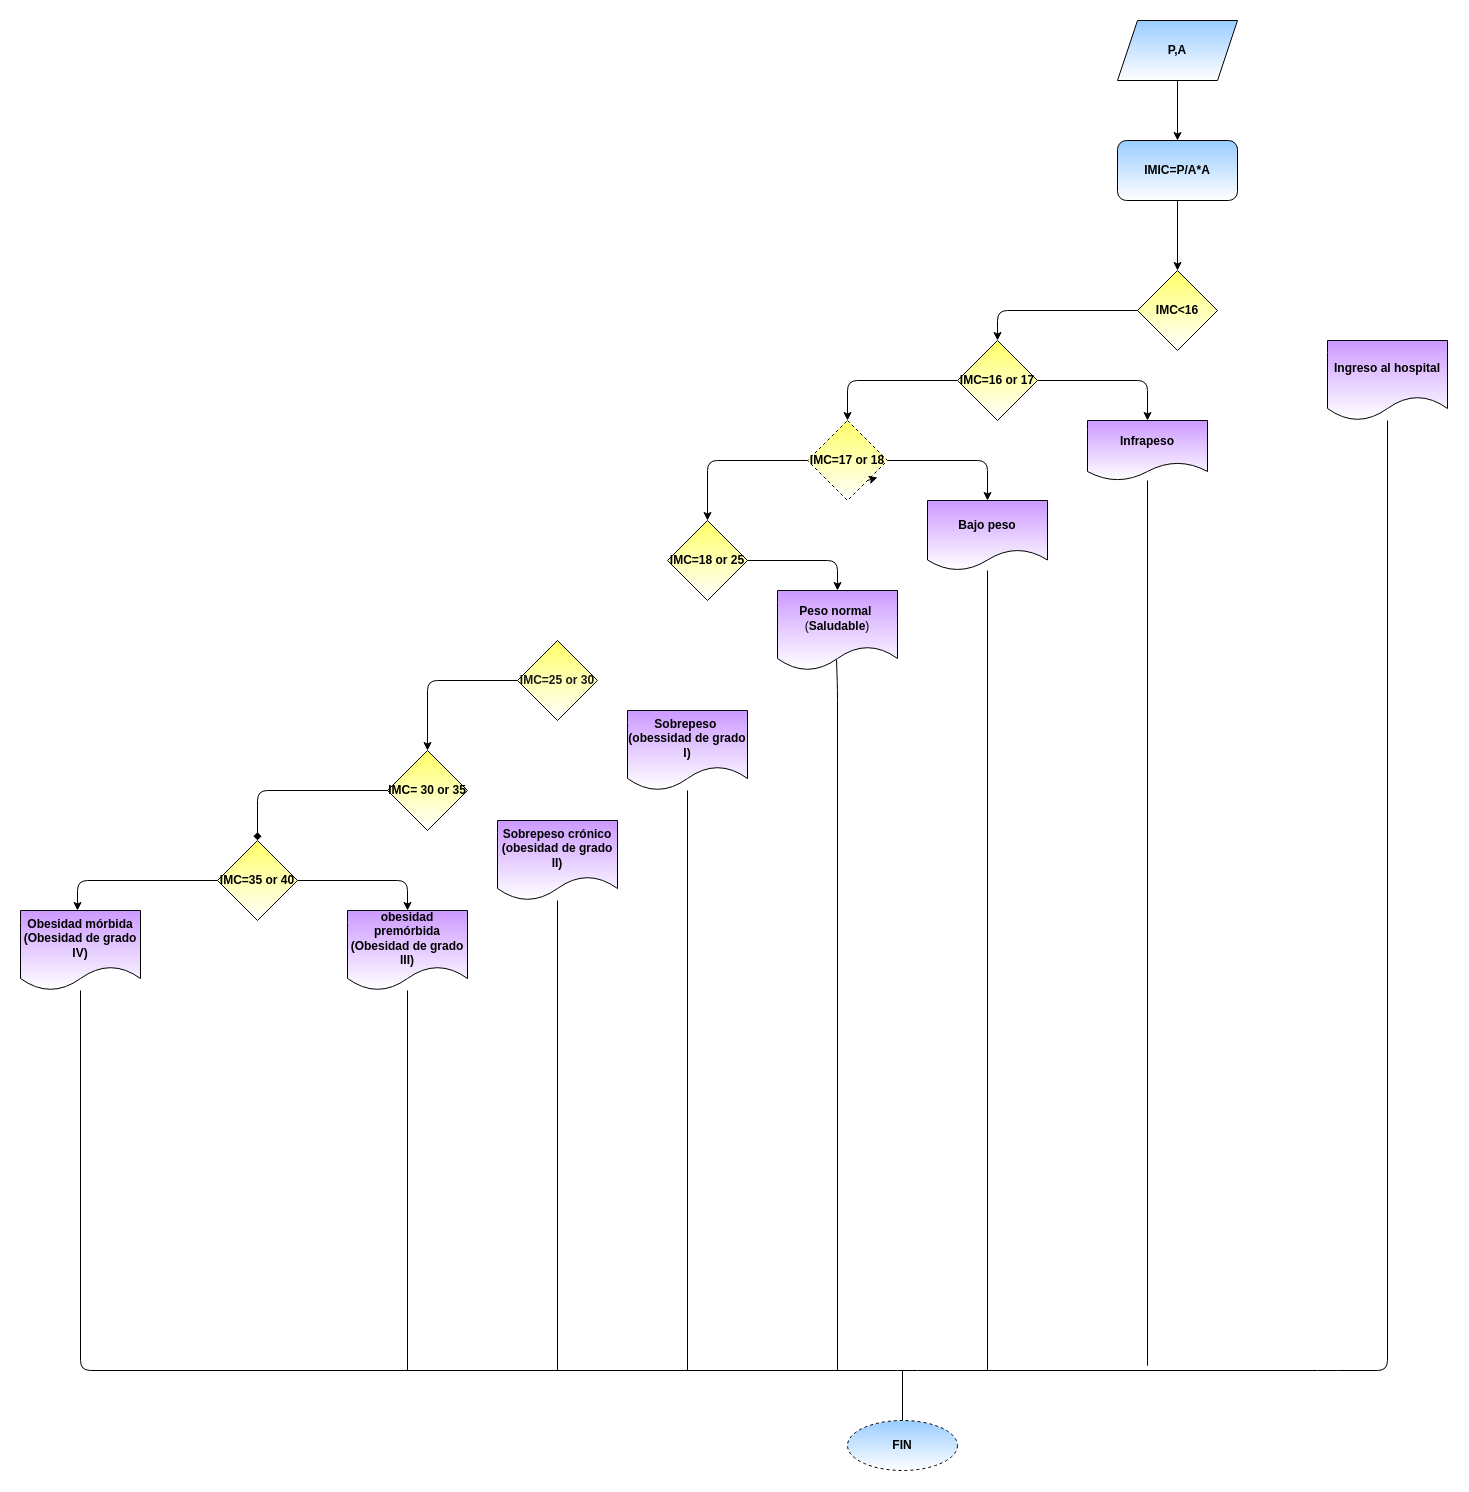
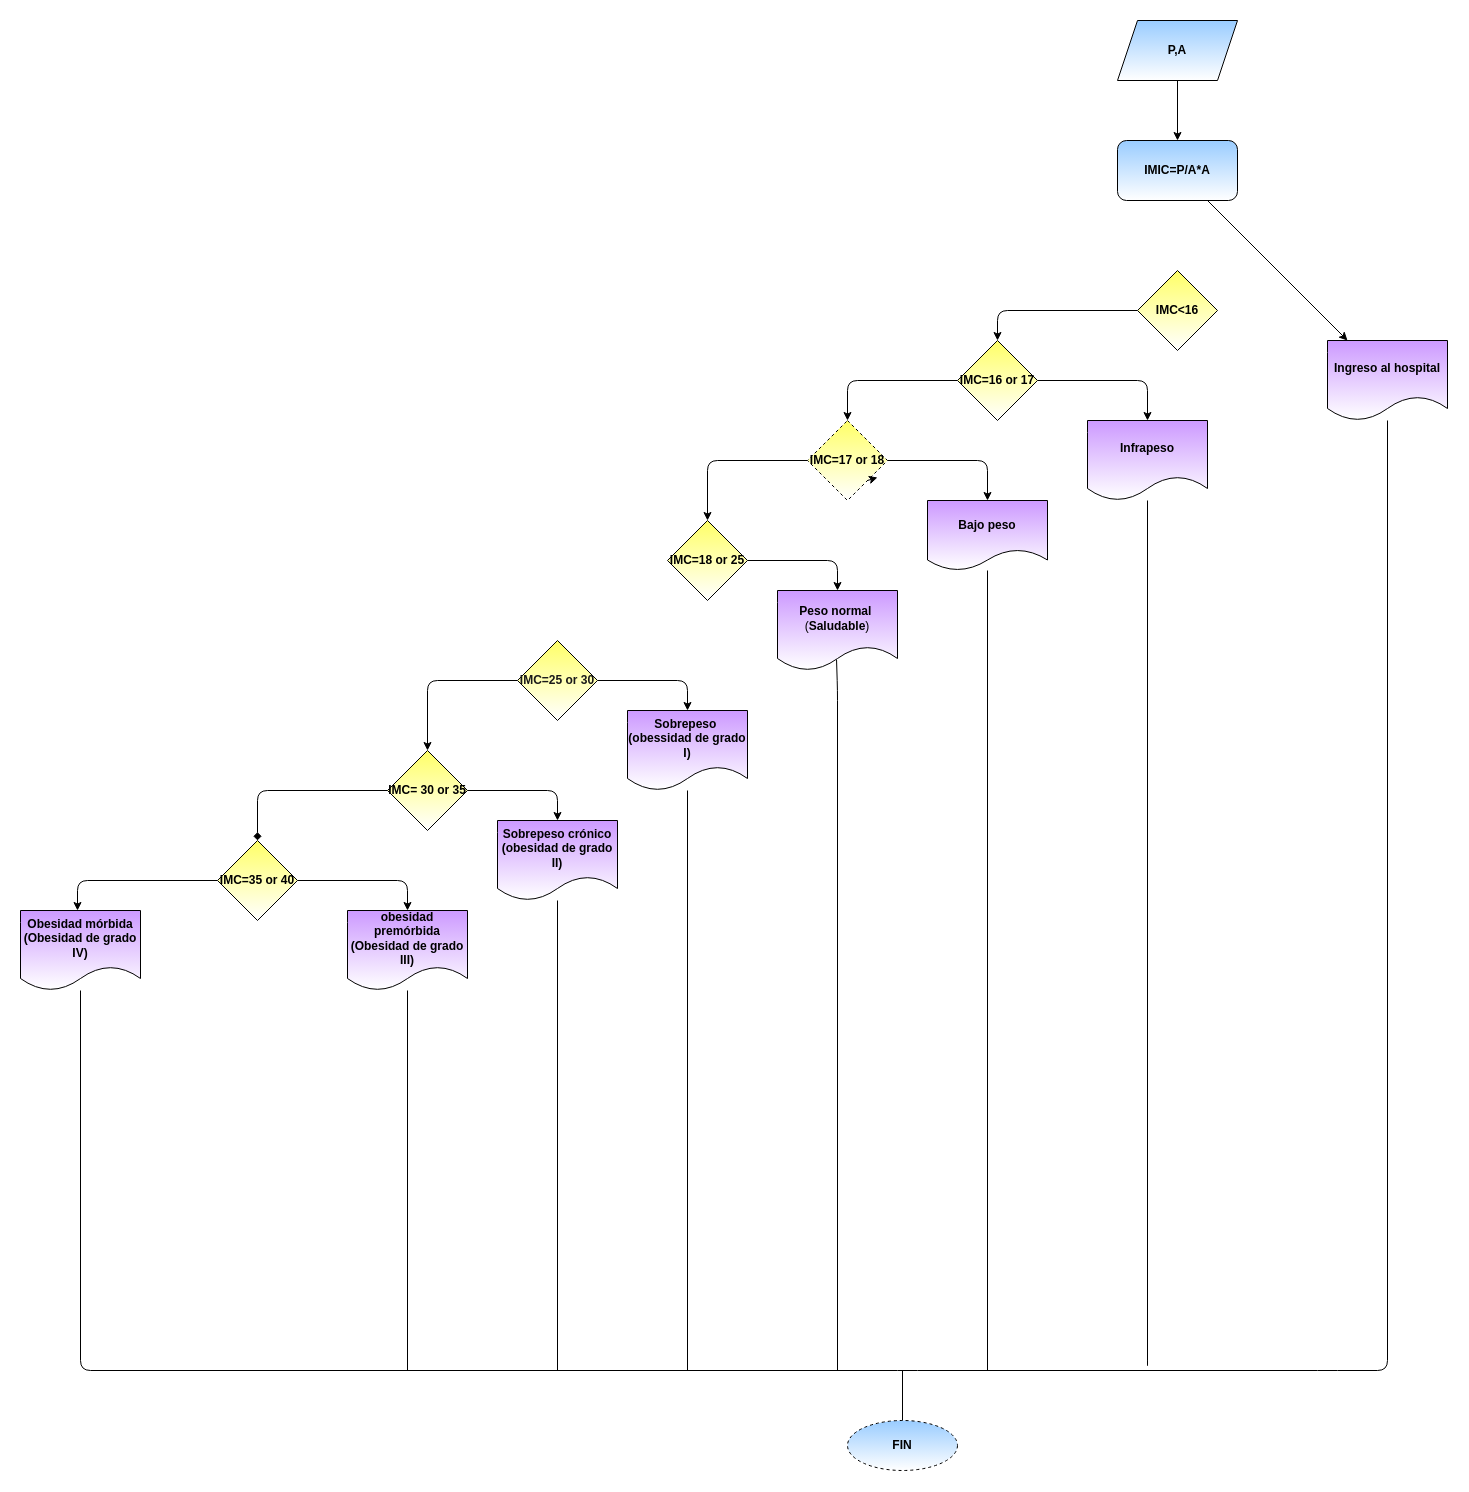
- <mxCell id="4" value="" style="edgeStyle=none;html=1;" parent="1" source="5" target="7" edge="1"><mxGeometry relative="1" as="geometry" /></mxCell>
+ <mxCell id="4" value="" style="edgeStyle=none;html=1;" parent="1" source="5" target="9" edge="1"><mxGeometry relative="1" as="geometry" /></mxCell>
- <mxCell id="14" value="&lt;b&gt;&lt;font color=&quot;#000000&quot;&gt;Infrapeso&lt;/font&gt;&lt;/b&gt;" style="shape=document;whiteSpace=wrap;html=1;boundedLbl=1;fillColor=#CC99FF;gradientColor=#ffffff;" parent="1" vertex="1"><mxGeometry x="1087" y="420" width="120" height="60" as="geometry" /></mxCell>
+ <mxCell id="14" value="&lt;b&gt;&lt;font color=&quot;#000000&quot;&gt;Infrapeso&lt;/font&gt;&lt;/b&gt;" style="shape=document;whiteSpace=wrap;html=1;boundedLbl=1;fillColor=#CC99FF;gradientColor=#ffffff;" parent="1" vertex="1"><mxGeometry x="1087" y="420" width="120" height="80" as="geometry" /></mxCell>
+ <mxCell id="25" value="" style="edgeStyle=none;html=1;" parent="1" source="27" target="29" edge="1"><mxGeometry relative="1" as="geometry"><Array as="points"><mxPoint x="687" y="680" /></Array></mxGeometry></mxCell>
+ <mxCell id="30" value="" style="edgeStyle=none;html=1;" parent="1" source="32" target="34" edge="1"><mxGeometry relative="1" as="geometry"><Array as="points"><mxPoint x="557" y="790" /></Array></mxGeometry></mxCell>
